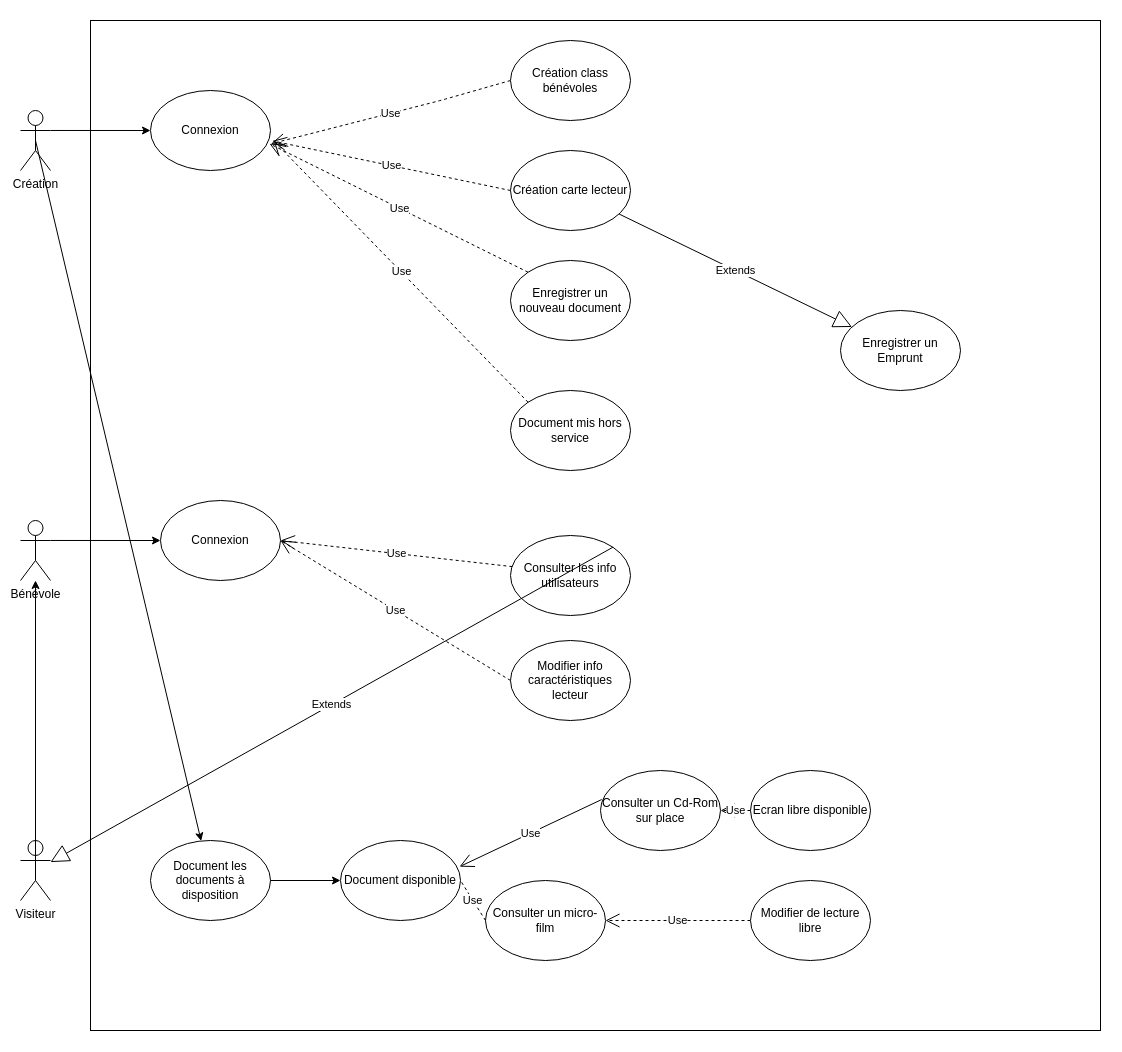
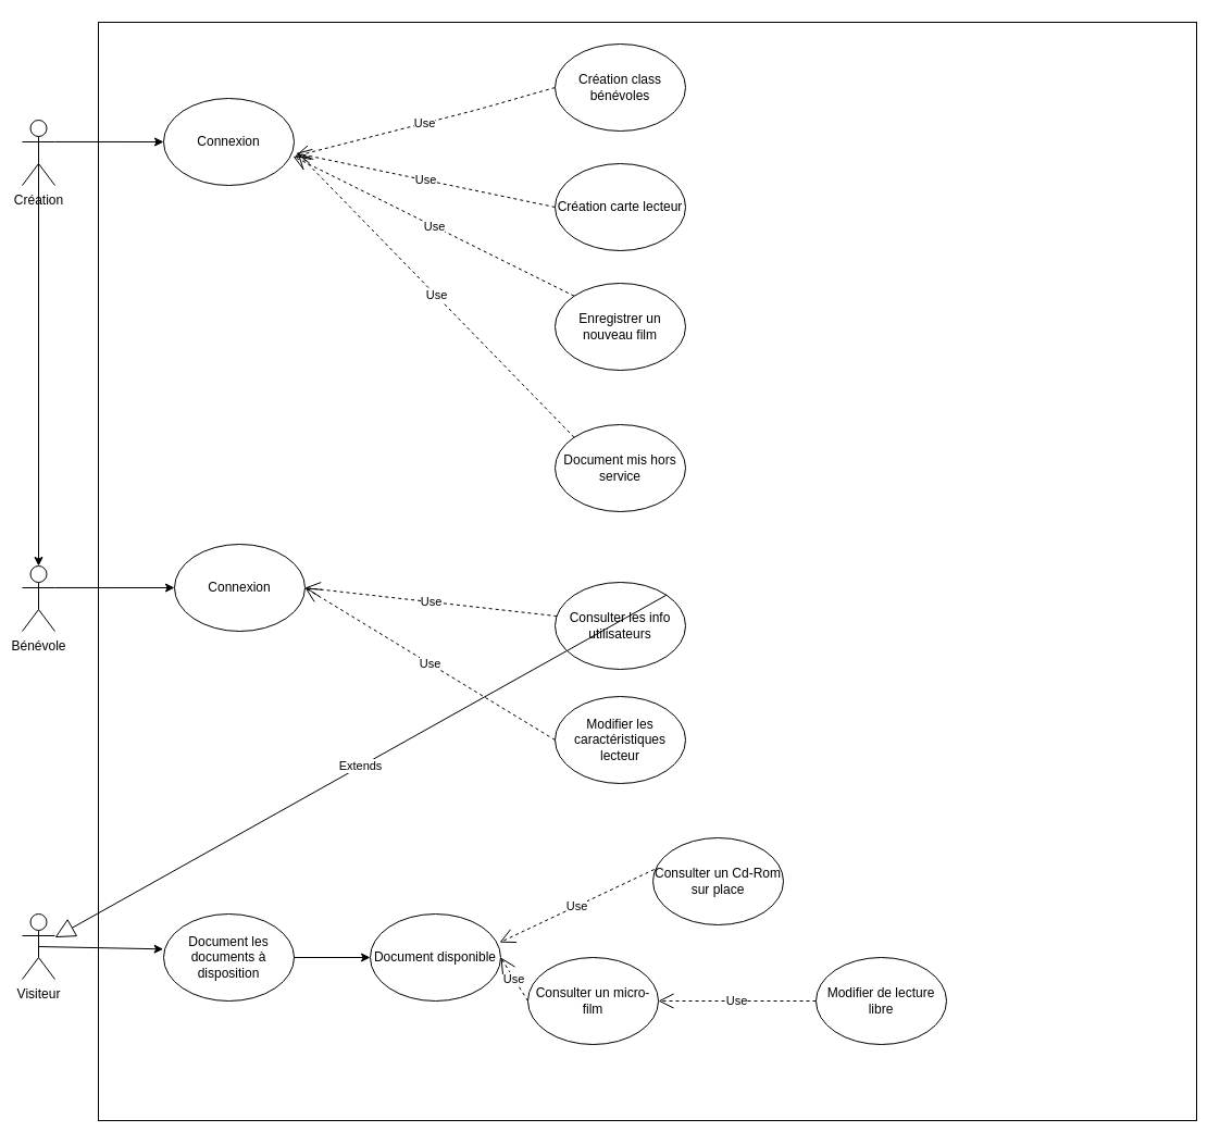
- <mxCell id="16" value="Extends" style="endArrow=block;endSize=16;endFill=0;html=1;" edge="1" parent="1" source="15" target="17"><mxGeometry width="160" relative="1" as="geometry"><mxPoint x="360" y="310" as="sourcePoint" /><mxPoint x="520" y="310" as="targetPoint" /></mxGeometry></mxCell>
- <mxCell id="21" value="Enregistrer un nouveau document" style="ellipse;whiteSpace=wrap;html=1;" vertex="1" parent="1"><mxGeometry x="510" y="260" width="120" height="80" as="geometry" /></mxCell>
+ <mxCell id="21" value="Enregistrer un nouveau film" style="ellipse;whiteSpace=wrap;html=1;" vertex="1" parent="1"><mxGeometry x="510" y="260" width="120" height="80" as="geometry" /></mxCell>
- <mxCell id="17" value="Enregistrer un Emprunt" style="ellipse;whiteSpace=wrap;html=1;" vertex="1" parent="1"><mxGeometry x="840" y="310" width="120" height="80" as="geometry" /></mxCell>
- <mxCell id="11" value="" style="endArrow=classic;html=1;exitX=0.5;exitY=0.5;exitDx=0;exitDy=0;exitPerimeter=0;" edge="1" parent="1" source="5" target="6"><mxGeometry width="50" height="50" relative="1" as="geometry"><mxPoint x="420" y="460" as="sourcePoint" /><mxPoint x="50" y="410" as="targetPoint" /></mxGeometry></mxCell>
+ <mxCell id="11" value="" style="endArrow=classic;html=1;exitX=0.5;exitY=0.5;exitDx=0;exitDy=0;exitPerimeter=0;entryX=0.5;entryY=0;entryDx=0;entryDy=0;entryPerimeter=0;" edge="1" parent="1" source="5" target="4"><mxGeometry width="50" height="50" relative="1" as="geometry"><mxPoint x="420" y="460" as="sourcePoint" /><mxPoint x="50" y="410" as="targetPoint" /></mxGeometry></mxCell>
- <mxCell id="22" value="Modifier info caractéristiques lecteur" style="ellipse;whiteSpace=wrap;html=1;" vertex="1" parent="1"><mxGeometry x="510" y="640" width="120" height="80" as="geometry" /></mxCell>
+ <mxCell id="22" value="Modifier les caractéristiques lecteur" style="ellipse;whiteSpace=wrap;html=1;" vertex="1" parent="1"><mxGeometry x="510" y="640" width="120" height="80" as="geometry" /></mxCell>
- <mxCell id="10" value="" style="endArrow=classic;html=1;exitX=0.5;exitY=0.5;exitDx=0;exitDy=0;exitPerimeter=0;" edge="1" parent="1" source="3" target="4"><mxGeometry width="50" height="50" relative="1" as="geometry"><mxPoint x="420" y="460" as="sourcePoint" /><mxPoint x="470" y="410" as="targetPoint" /></mxGeometry></mxCell>
+ <mxCell id="10" value="" style="endArrow=classic;html=1;exitX=0.5;exitY=0.5;exitDx=0;exitDy=0;exitPerimeter=0;entryX=-0.003;entryY=0.404;entryDx=0;entryDy=0;entryPerimeter=0;" edge="1" parent="1" source="3" target="6"><mxGeometry width="50" height="50" relative="1" as="geometry"><mxPoint x="420" y="460" as="sourcePoint" /><mxPoint x="470" y="410" as="targetPoint" /></mxGeometry></mxCell>
- <mxCell id="33" value="Use" style="endArrow=open;endSize=12;dashed=1;html=1;entryX=1;entryY=0.5;entryDx=0;entryDy=0;exitX=0;exitY=0.5;exitDx=0;exitDy=0;" edge="1" parent="1" source="32" target="31"><mxGeometry width="160" relative="1" as="geometry"><mxPoint x="660" y="580" as="sourcePoint" /><mxPoint x="820" y="580" as="targetPoint" /></mxGeometry></mxCell>
- <mxCell id="32" value="Ecran libre disponible" style="ellipse;whiteSpace=wrap;html=1;" vertex="1" parent="1"><mxGeometry x="750" y="770" width="120" height="80" as="geometry" /></mxCell>
- <mxCell id="36" value="Use" style="endArrow=open;endSize=12;dashed=0;html=1;exitX=0.01;exitY=0.363;exitDx=0;exitDy=0;exitPerimeter=0;entryX=0.992;entryY=0.327;entryDx=0;entryDy=0;entryPerimeter=0;" edge="1" parent="1" source="31" target="34"><mxGeometry width="160" relative="1" as="geometry"><mxPoint x="660" y="580" as="sourcePoint" /><mxPoint x="450" y="880" as="targetPoint" /></mxGeometry></mxCell>
+ <mxCell id="36" value="Use" style="endArrow=open;endSize=12;dashed=1;html=1;exitX=0.01;exitY=0.363;exitDx=0;exitDy=0;exitPerimeter=0;entryX=0.992;entryY=0.327;entryDx=0;entryDy=0;entryPerimeter=0;" edge="1" parent="1" source="31" target="34"><mxGeometry width="160" relative="1" as="geometry"><mxPoint x="660" y="580" as="sourcePoint" /><mxPoint x="450" y="880" as="targetPoint" /></mxGeometry></mxCell>
- <mxCell id="37" value="Use" style="endArrow=none;endSize=12;dashed=1;html=1;entryX=1;entryY=0.5;entryDx=0;entryDy=0;exitX=0;exitY=0.5;exitDx=0;exitDy=0;" edge="1" parent="1" source="18" target="34"><mxGeometry width="160" relative="1" as="geometry"><mxPoint x="660" y="580" as="sourcePoint" /><mxPoint x="820" y="580" as="targetPoint" /></mxGeometry></mxCell>
+ <mxCell id="37" value="Use" style="endArrow=open;endSize=12;dashed=1;html=1;entryX=1;entryY=0.5;entryDx=0;entryDy=0;exitX=0;exitY=0.5;exitDx=0;exitDy=0;" edge="1" parent="1" source="18" target="34"><mxGeometry width="160" relative="1" as="geometry"><mxPoint x="660" y="580" as="sourcePoint" /><mxPoint x="820" y="580" as="targetPoint" /></mxGeometry></mxCell>
